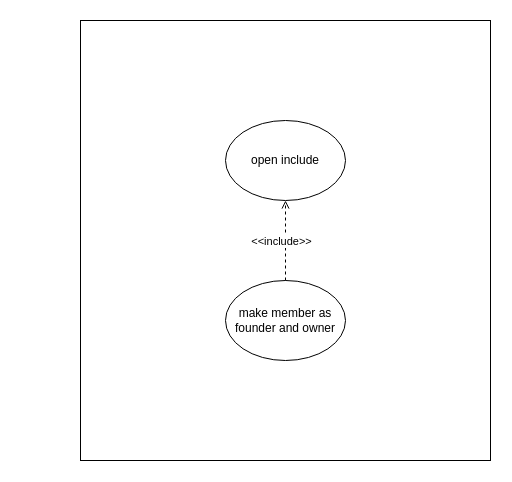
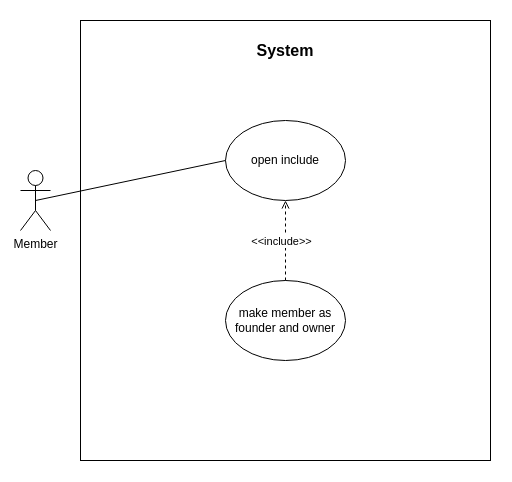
+ <mxCell id="3" value="&lt;font size=&quot;3&quot;&gt;&lt;b&gt;System&lt;/b&gt;&lt;/font&gt;" style="text;html=1;strokeColor=none;fillColor=none;align=center;verticalAlign=middle;whiteSpace=wrap;rounded=0;" vertex="1" parent="1"><mxGeometry x="265" y="40" width="40" height="20" as="geometry" /></mxCell>
+ <mxCell id="6" value="" style="endArrow=none;html=1;strokeWidth=1;exitX=0.5;exitY=0.5;exitDx=0;exitDy=0;exitPerimeter=0;entryX=0;entryY=0.5;entryDx=0;entryDy=0;" edge="1" parent="1" source="4" target="5"><mxGeometry width="50" height="50" relative="1" as="geometry"><mxPoint x="280" y="280" as="sourcePoint" /><mxPoint x="330" y="230" as="targetPoint" /></mxGeometry></mxCell>
+ <mxCell id="4" value="Member" style="shape=umlActor;verticalLabelPosition=bottom;verticalAlign=top;html=1;outlineConnect=0;" vertex="1" parent="1"><mxGeometry x="20" y="170" width="30" height="60" as="geometry" /></mxCell>
